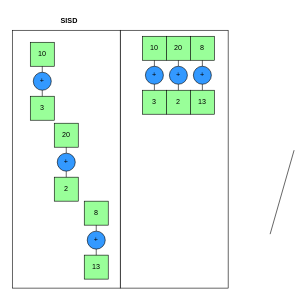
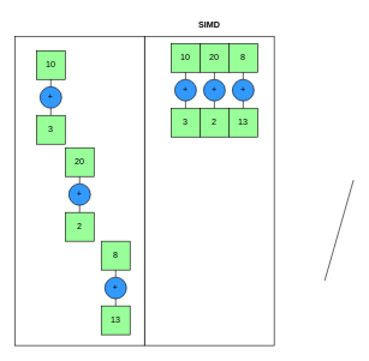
- <mxCell id="36" value="&lt;b&gt;SISD&lt;/b&gt;" style="text;html=1;align=center;verticalAlign=middle;whiteSpace=wrap;rounded=0;" vertex="1" parent="1"><mxGeometry x="85" y="20" width="60" height="30" as="geometry" /></mxCell>
+ <mxCell id="37" value="&lt;b&gt;SIMD&lt;/b&gt;" style="text;html=1;align=center;verticalAlign=middle;whiteSpace=wrap;rounded=0;" vertex="1" parent="1"><mxGeometry x="260" y="20" width="60" height="30" as="geometry" /></mxCell>
